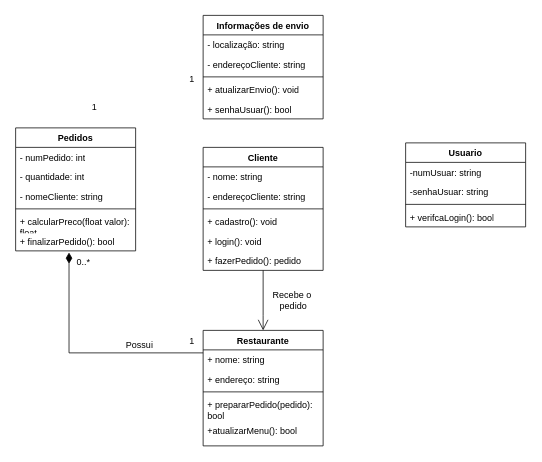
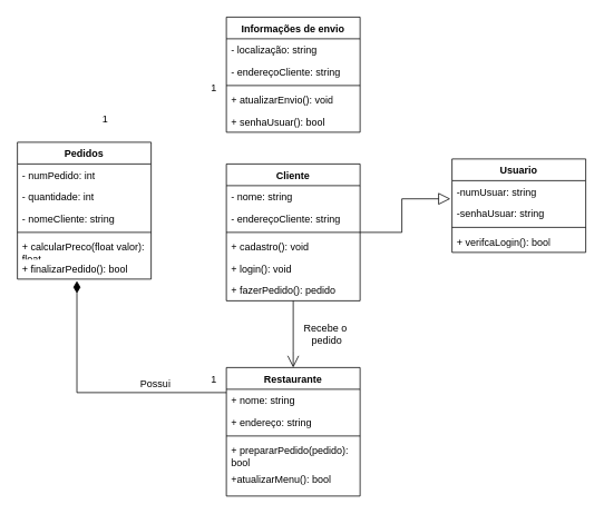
+ <mxCell id="16" style="edgeStyle=orthogonalEdgeStyle;rounded=0;orthogonalLoop=1;jettySize=auto;html=1;entryX=-0.012;entryY=0.838;entryDx=0;entryDy=0;entryPerimeter=0;endArrow=block;endFill=0;endSize=12;" edge="1" parent="1" source="17" target="36"><mxGeometry relative="1" as="geometry" /></mxCell>
- <mxCell id="32" value="0..*" style="text;html=1;align=center;verticalAlign=middle;resizable=0;points=[];autosize=1;strokeColor=none;fillColor=none;" vertex="1" parent="1"><mxGeometry x="90" y="334" width="40" height="30" as="geometry" /></mxCell>
